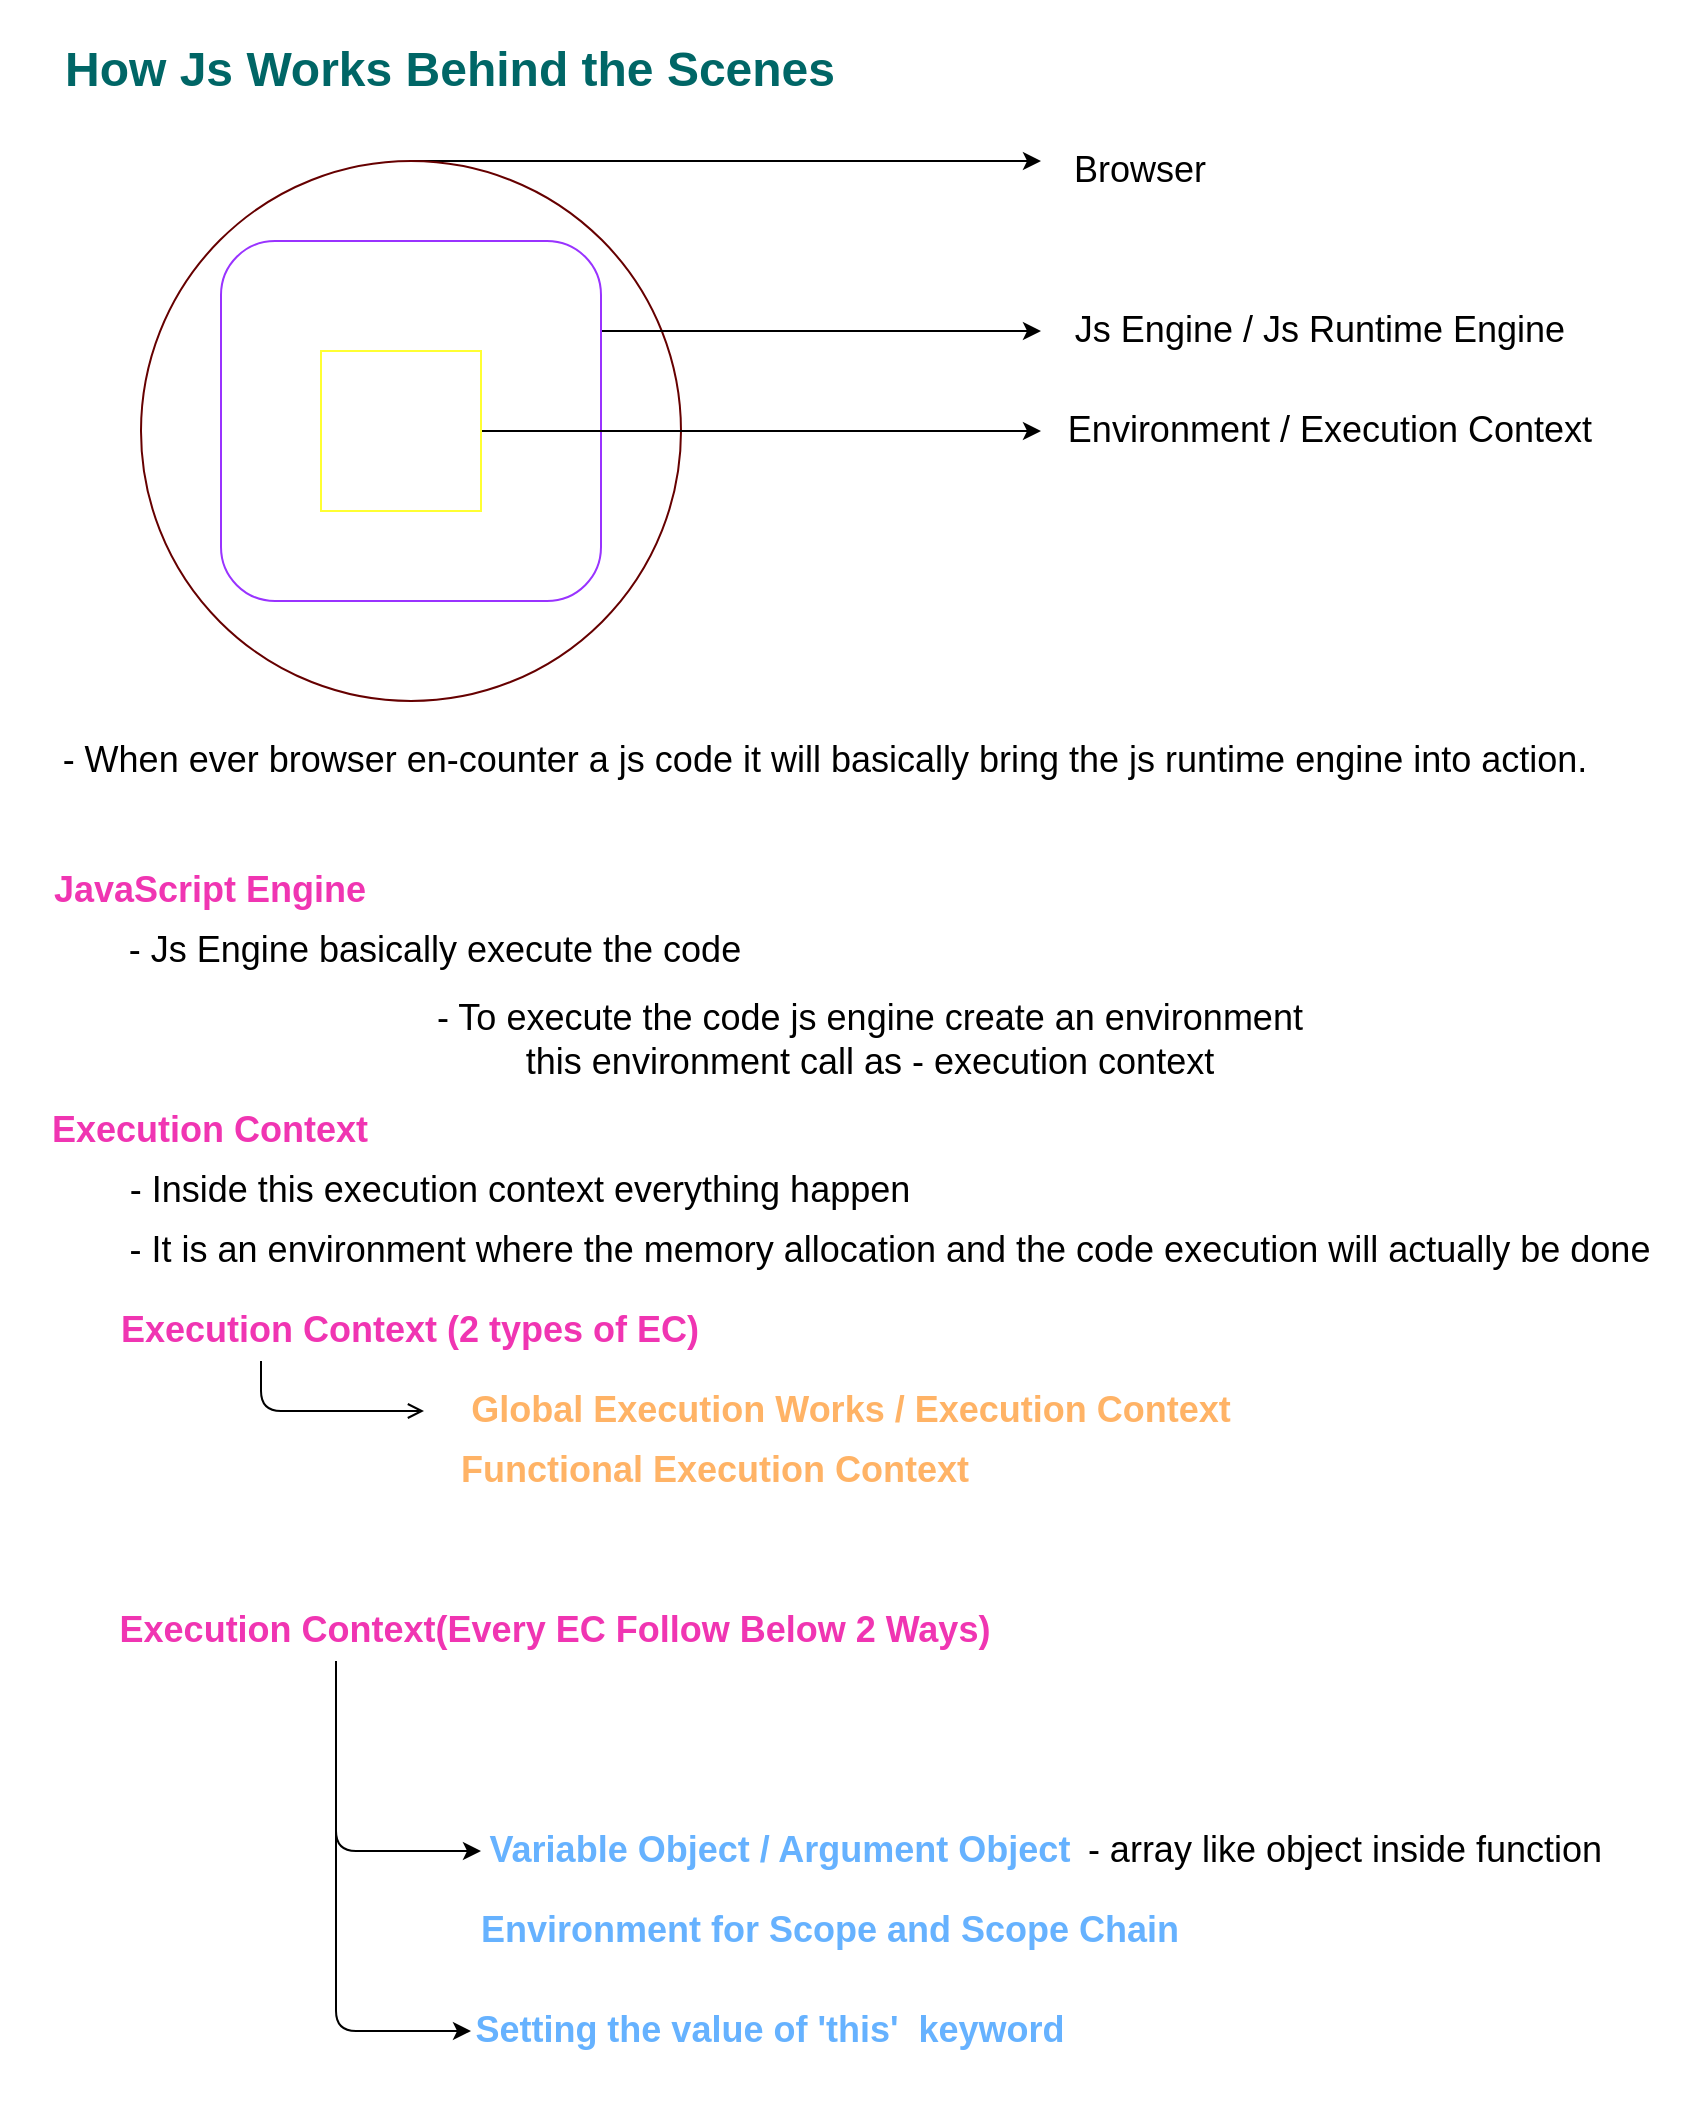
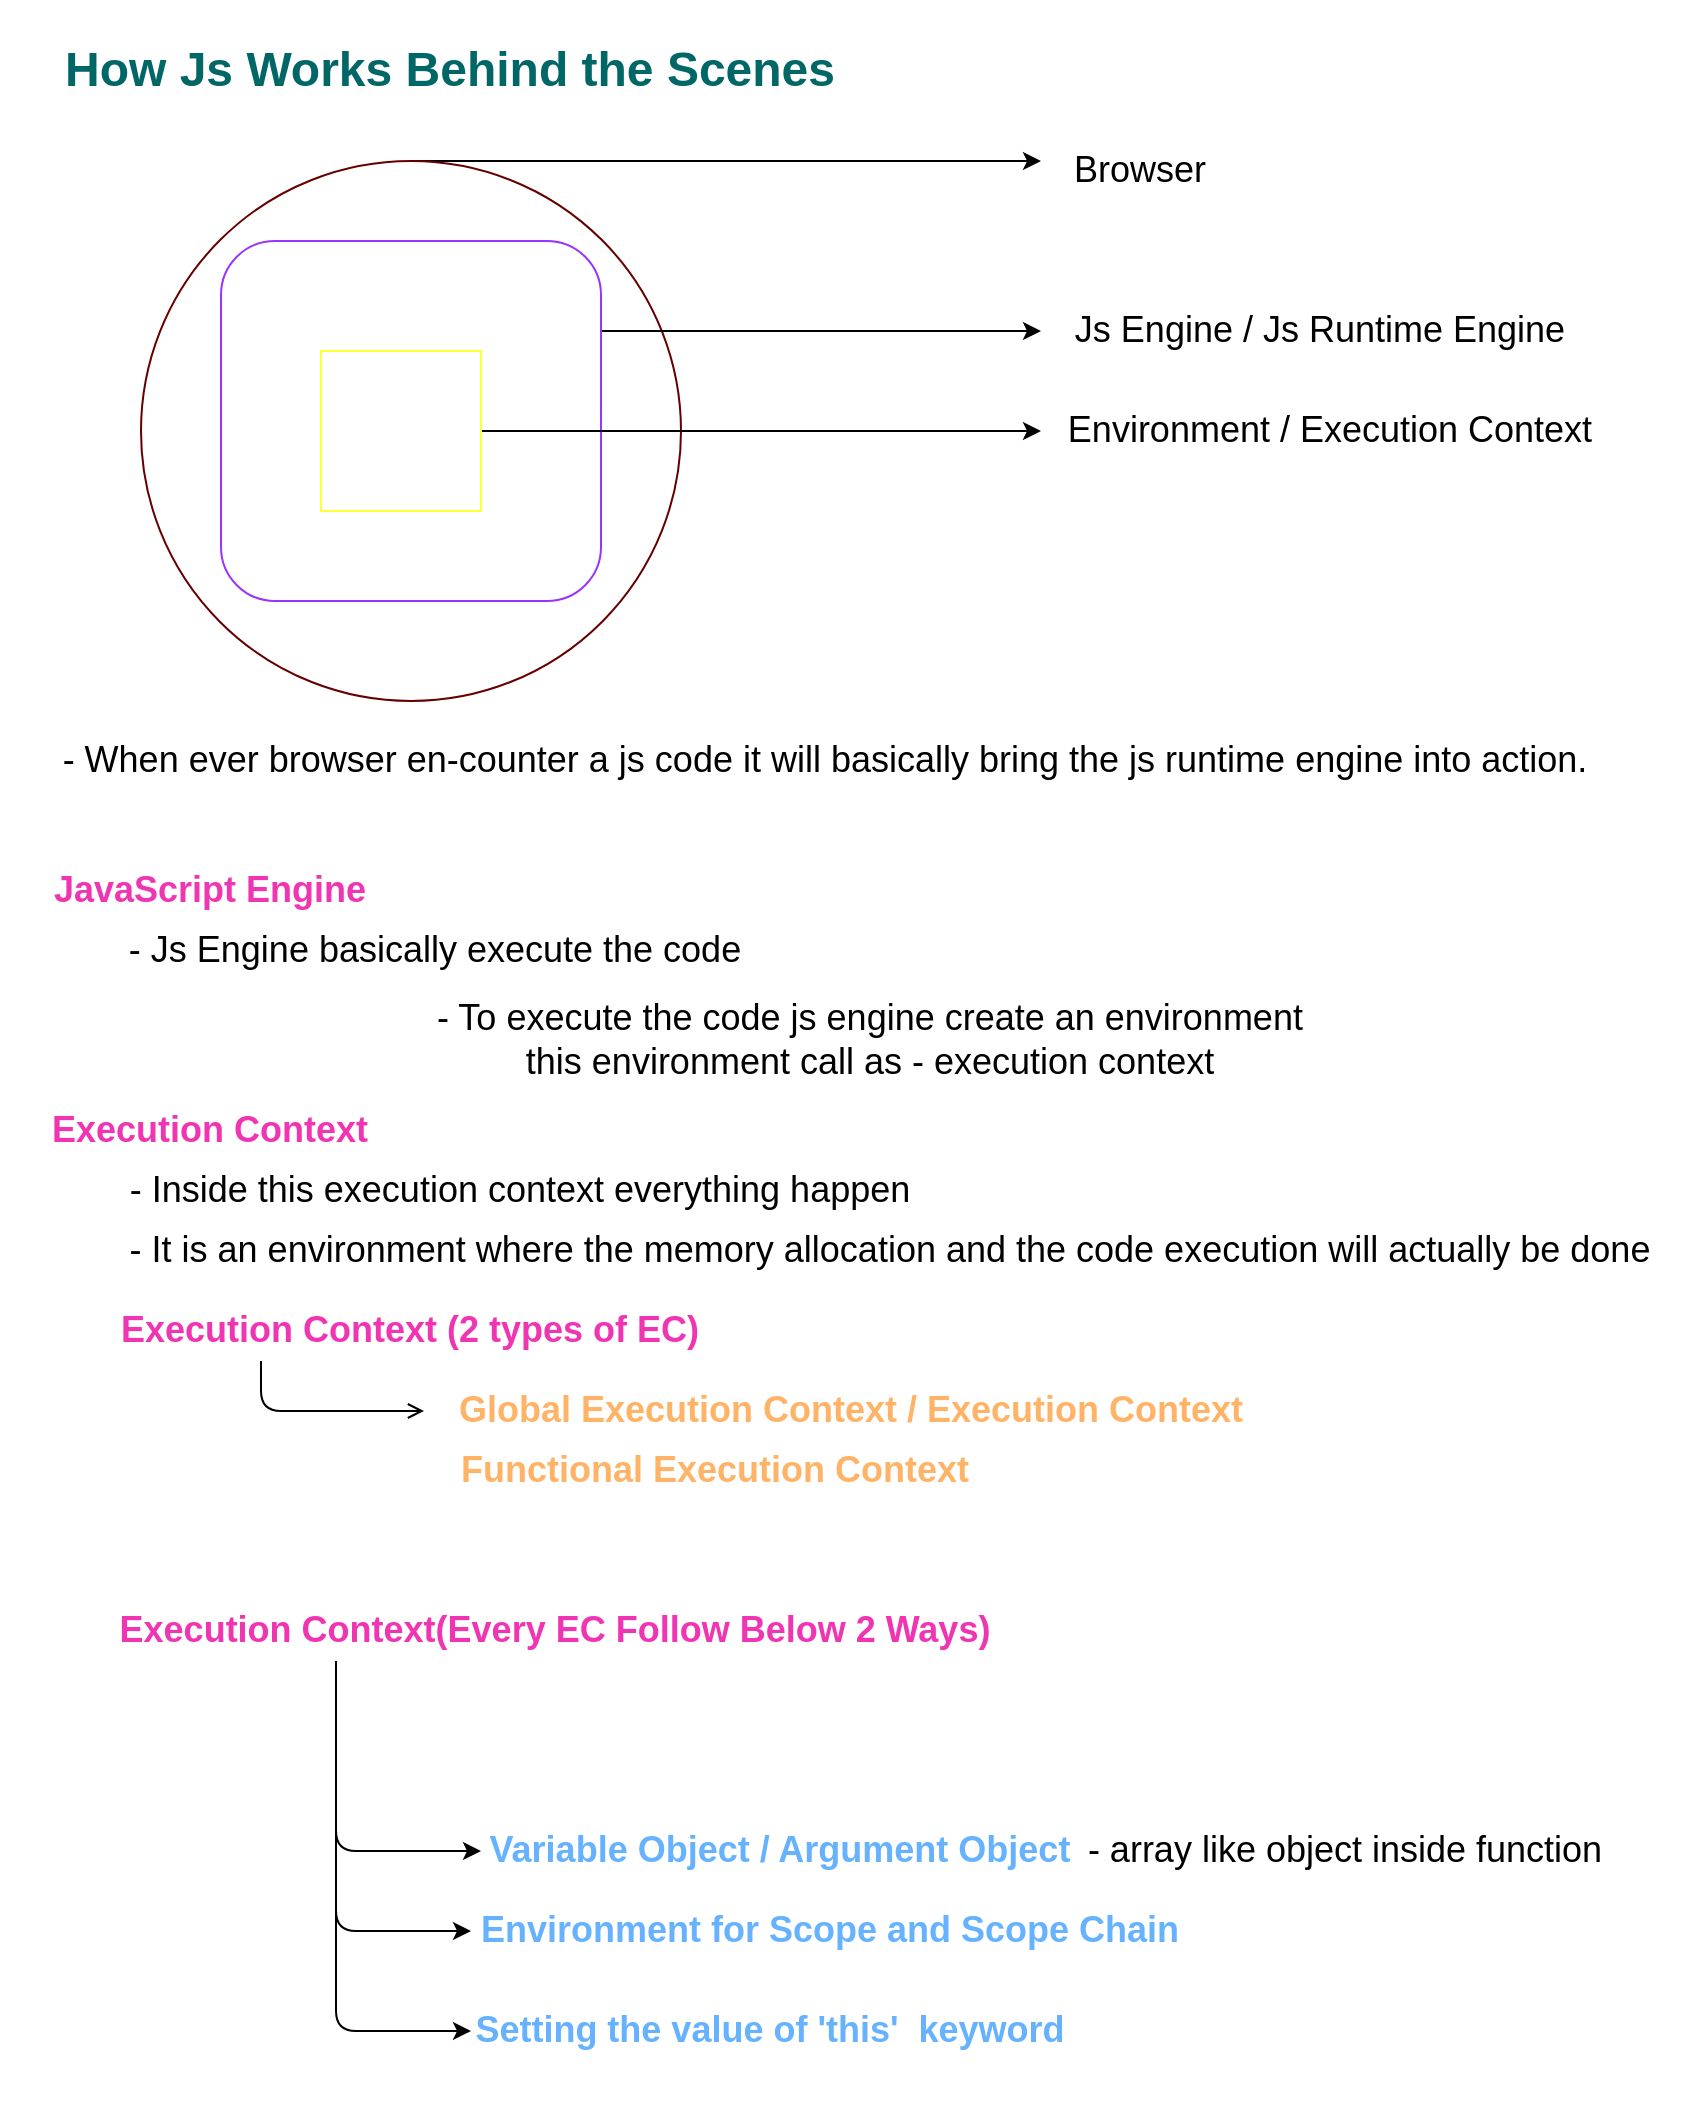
- <mxCell id="21" value="&lt;font color=&quot;#ffb366&quot;&gt;&lt;b&gt;Global Execution Works /&amp;nbsp;&lt;/b&gt;&lt;b&gt;Execution Context&lt;/b&gt;&lt;/font&gt;" style="text;html=1;strokeColor=none;fillColor=none;align=center;verticalAlign=middle;whiteSpace=wrap;rounded=0;fontSize=18;" parent="1" vertex="1"><mxGeometry x="211.5" y="690" width="427" height="30" as="geometry" /></mxCell>
+ <mxCell id="21" value="&lt;font color=&quot;#ffb366&quot;&gt;&lt;b&gt;Global Execution Context /&amp;nbsp;&lt;/b&gt;&lt;b&gt;Execution Context&lt;/b&gt;&lt;/font&gt;" style="text;html=1;strokeColor=none;fillColor=none;align=center;verticalAlign=middle;whiteSpace=wrap;rounded=0;fontSize=18;" parent="1" vertex="1"><mxGeometry x="211.5" y="690" width="427" height="30" as="geometry" /></mxCell>
+ <mxCell id="24" style="edgeStyle=orthogonalEdgeStyle;html=1;exitX=0.25;exitY=1;exitDx=0;exitDy=0;entryX=0;entryY=0.5;entryDx=0;entryDy=0;fontSize=18;fontColor=#66B2FF;" parent="1" source="26" target="28" edge="1"><mxGeometry relative="1" as="geometry" /></mxCell>
